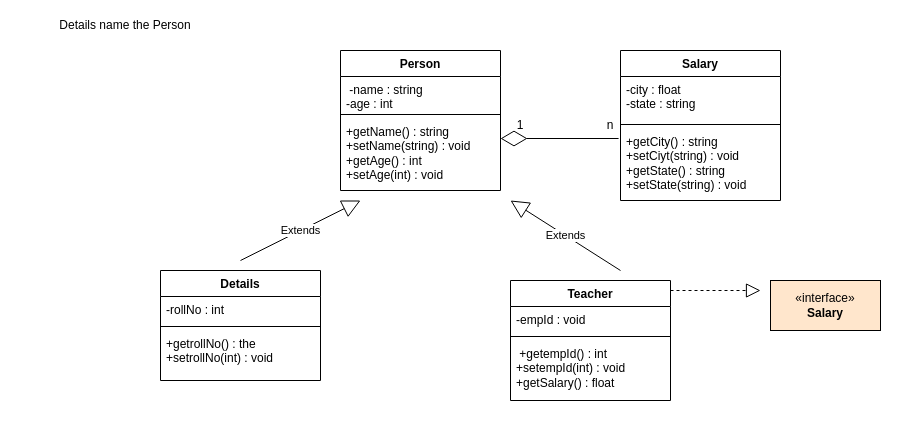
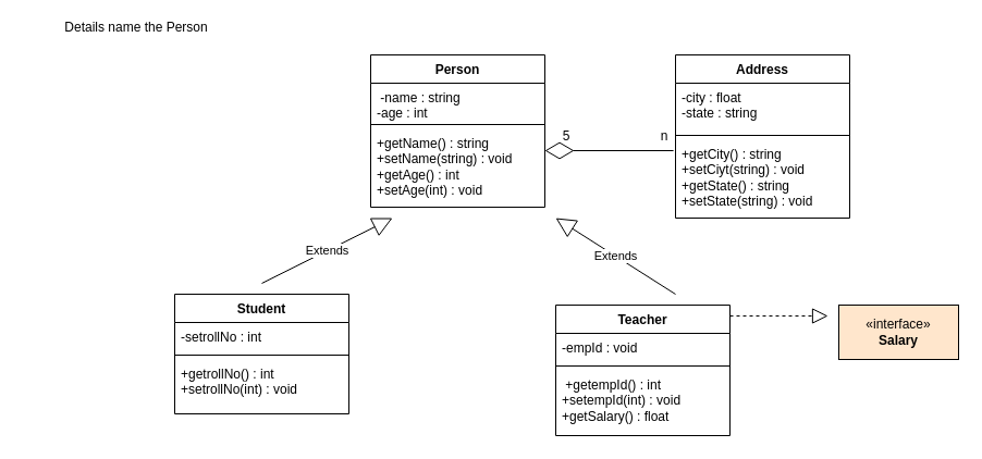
- <mxCell id="16" value="Salary" style="swimlane;fontStyle=1;align=center;verticalAlign=top;childLayout=stackLayout;horizontal=1;startSize=26;horizontalStack=0;resizeParent=1;resizeParentMax=0;resizeLast=0;collapsible=1;marginBottom=0;whiteSpace=wrap;html=1;" vertex="1" parent="1"><mxGeometry x="620" y="50" width="160" height="150" as="geometry" /></mxCell>
+ <mxCell id="16" value="Address" style="swimlane;fontStyle=1;align=center;verticalAlign=top;childLayout=stackLayout;horizontal=1;startSize=26;horizontalStack=0;resizeParent=1;resizeParentMax=0;resizeLast=0;collapsible=1;marginBottom=0;whiteSpace=wrap;html=1;" vertex="1" parent="1"><mxGeometry x="620" y="50" width="160" height="150" as="geometry" /></mxCell>
- <mxCell id="24" value="1" style="text;strokeColor=none;align=center;fillColor=none;html=1;verticalAlign=middle;whiteSpace=wrap;rounded=0;" vertex="1" parent="1"><mxGeometry x="490" y="110" width="60" height="30" as="geometry" /></mxCell>
+ <mxCell id="24" value="5" style="text;strokeColor=none;align=center;fillColor=none;html=1;verticalAlign=middle;whiteSpace=wrap;rounded=0;" vertex="1" parent="1"><mxGeometry x="490" y="110" width="60" height="30" as="geometry" /></mxCell>
- <mxCell id="6" value="Details" style="swimlane;fontStyle=1;align=center;verticalAlign=top;childLayout=stackLayout;horizontal=1;startSize=26;horizontalStack=0;resizeParent=1;resizeParentMax=0;resizeLast=0;collapsible=1;marginBottom=0;whiteSpace=wrap;html=1;" vertex="1" parent="1"><mxGeometry x="160" y="270" width="160" height="110" as="geometry" /></mxCell>
+ <mxCell id="6" value="Student" style="swimlane;fontStyle=1;align=center;verticalAlign=top;childLayout=stackLayout;horizontal=1;startSize=26;horizontalStack=0;resizeParent=1;resizeParentMax=0;resizeLast=0;collapsible=1;marginBottom=0;whiteSpace=wrap;html=1;" vertex="1" parent="1"><mxGeometry x="160" y="270" width="160" height="110" as="geometry" /></mxCell>
- <mxCell id="7" value="-rollNo : int" style="text;strokeColor=none;fillColor=none;align=left;verticalAlign=top;spacingLeft=4;spacingRight=4;overflow=hidden;rotatable=0;points=[[0,0.5],[1,0.5]];portConstraint=eastwest;whiteSpace=wrap;html=1;" vertex="1" parent="6"><mxGeometry y="26" width="160" height="26" as="geometry" /></mxCell>
+ <mxCell id="7" value="-setrollNo : int" style="text;strokeColor=none;fillColor=none;align=left;verticalAlign=top;spacingLeft=4;spacingRight=4;overflow=hidden;rotatable=0;points=[[0,0.5],[1,0.5]];portConstraint=eastwest;whiteSpace=wrap;html=1;" vertex="1" parent="6"><mxGeometry y="26" width="160" height="26" as="geometry" /></mxCell>
- <mxCell id="9" value="+getrollNo() : the&lt;br&gt;+setrollNo(int) : void" style="text;strokeColor=none;fillColor=none;align=left;verticalAlign=top;spacingLeft=4;spacingRight=4;overflow=hidden;rotatable=0;points=[[0,0.5],[1,0.5]];portConstraint=eastwest;whiteSpace=wrap;html=1;" vertex="1" parent="6"><mxGeometry y="60" width="160" height="50" as="geometry" /></mxCell>
+ <mxCell id="9" value="+getrollNo() : int&lt;br&gt;+setrollNo(int) : void" style="text;strokeColor=none;fillColor=none;align=left;verticalAlign=top;spacingLeft=4;spacingRight=4;overflow=hidden;rotatable=0;points=[[0,0.5],[1,0.5]];portConstraint=eastwest;whiteSpace=wrap;html=1;" vertex="1" parent="6"><mxGeometry y="60" width="160" height="50" as="geometry" /></mxCell>
